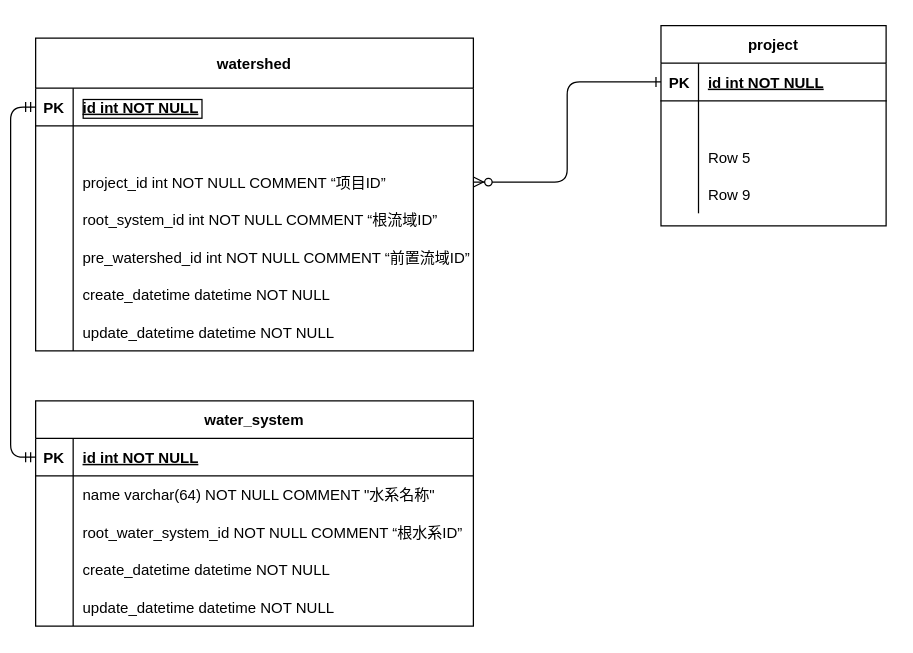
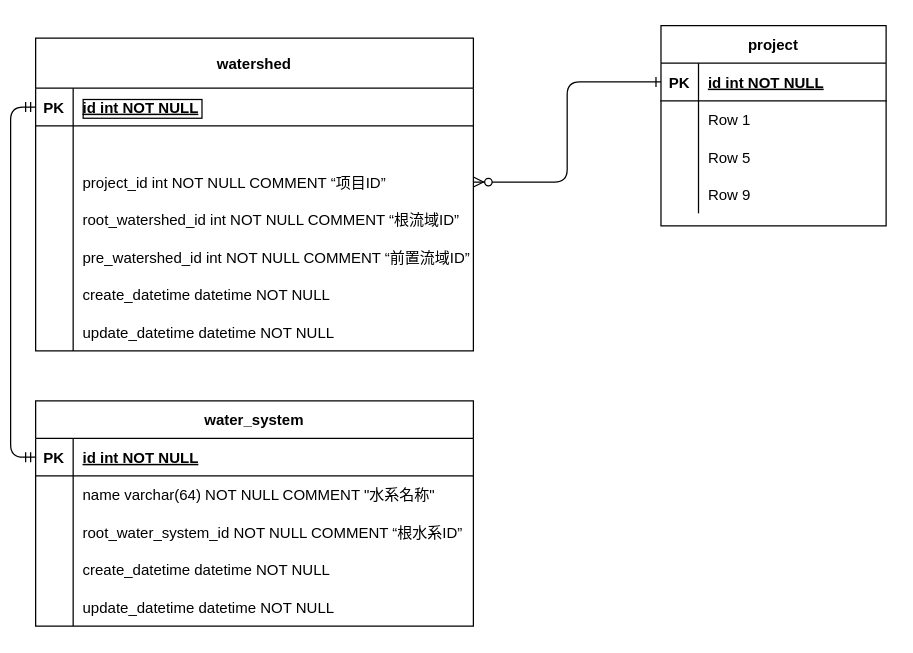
+ <mxCell id="28" value="Row 1" style="shape=partialRectangle;connectable=0;fillColor=none;top=0;left=0;bottom=0;right=0;align=left;spacingLeft=6;overflow=hidden;" vertex="1" parent="26"><mxGeometry x="30" width="150" height="30" as="geometry" /></mxCell>
- <mxCell id="12" value="root_system_id int NOT NULL COMMENT “根流域ID” " style="shape=partialRectangle;overflow=hidden;connectable=0;fillColor=none;top=0;left=0;bottom=0;right=0;align=left;spacingLeft=6;" vertex="1" parent="10"><mxGeometry x="30" width="320" height="30" as="geometry" /></mxCell>
+ <mxCell id="12" value="root_watershed_id int NOT NULL COMMENT “根流域ID” " style="shape=partialRectangle;overflow=hidden;connectable=0;fillColor=none;top=0;left=0;bottom=0;right=0;align=left;spacingLeft=6;" vertex="1" parent="10"><mxGeometry x="30" width="320" height="30" as="geometry" /></mxCell>
